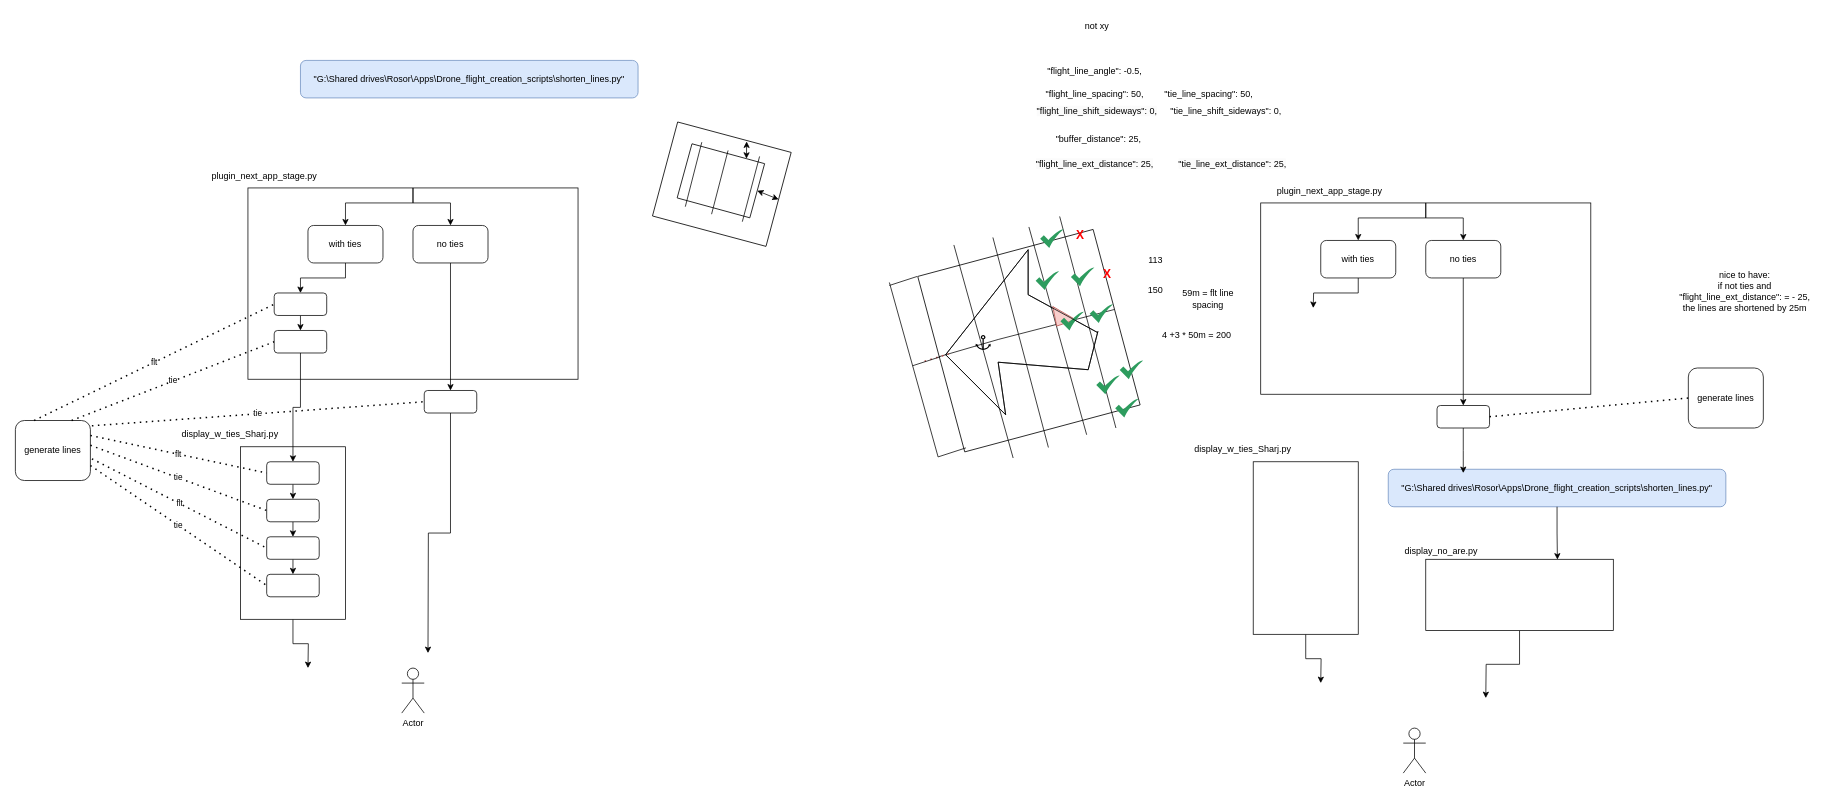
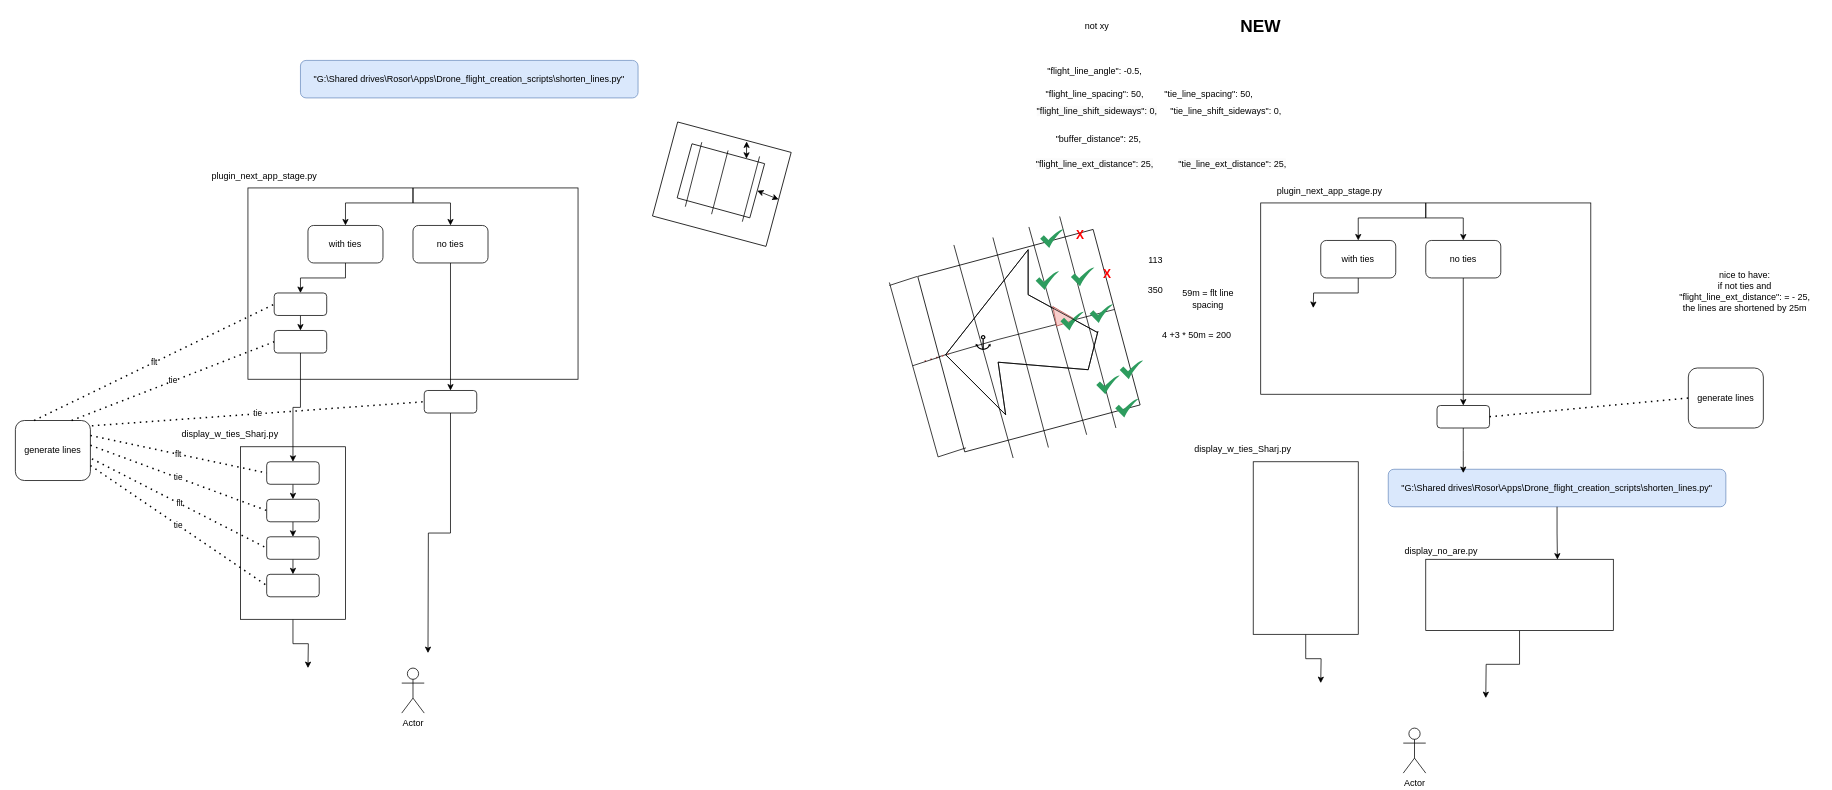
+ <mxCell id="62" value="&lt;b&gt;&lt;font style=&quot;font-size: 23px;&quot;&gt;NEW&lt;/font&gt;&lt;/b&gt;" style="text;html=1;align=center;verticalAlign=middle;whiteSpace=wrap;rounded=0;" vertex="1" parent="1"><mxGeometry x="1650" y="20" width="60" height="30" as="geometry" /></mxCell>
- <mxCell id="76" value="150" style="text;html=1;align=center;verticalAlign=middle;whiteSpace=wrap;rounded=0;" vertex="1" parent="1"><mxGeometry x="1510" y="372.29" width="60" height="30" as="geometry" /></mxCell>
+ <mxCell id="76" value="350" style="text;html=1;align=center;verticalAlign=middle;whiteSpace=wrap;rounded=0;" vertex="1" parent="1"><mxGeometry x="1510" y="372.29" width="60" height="30" as="geometry" /></mxCell>
